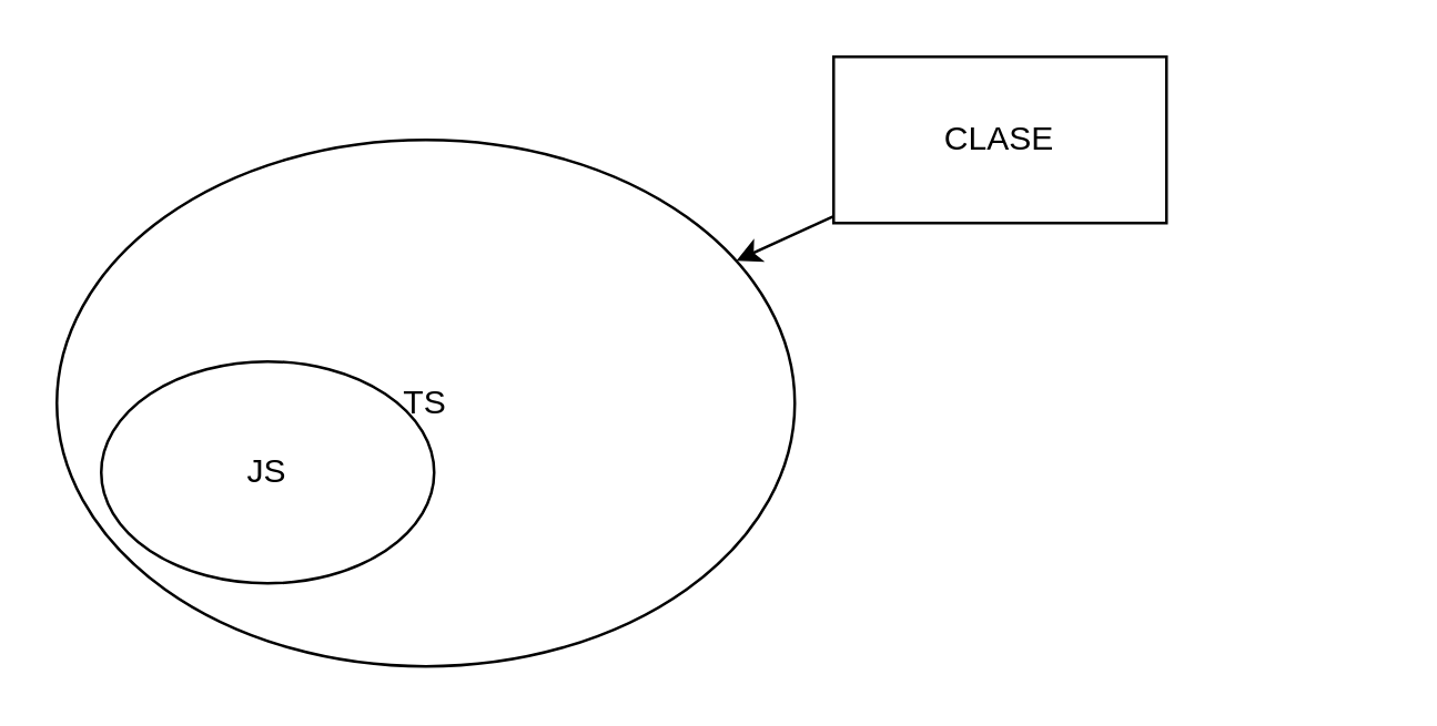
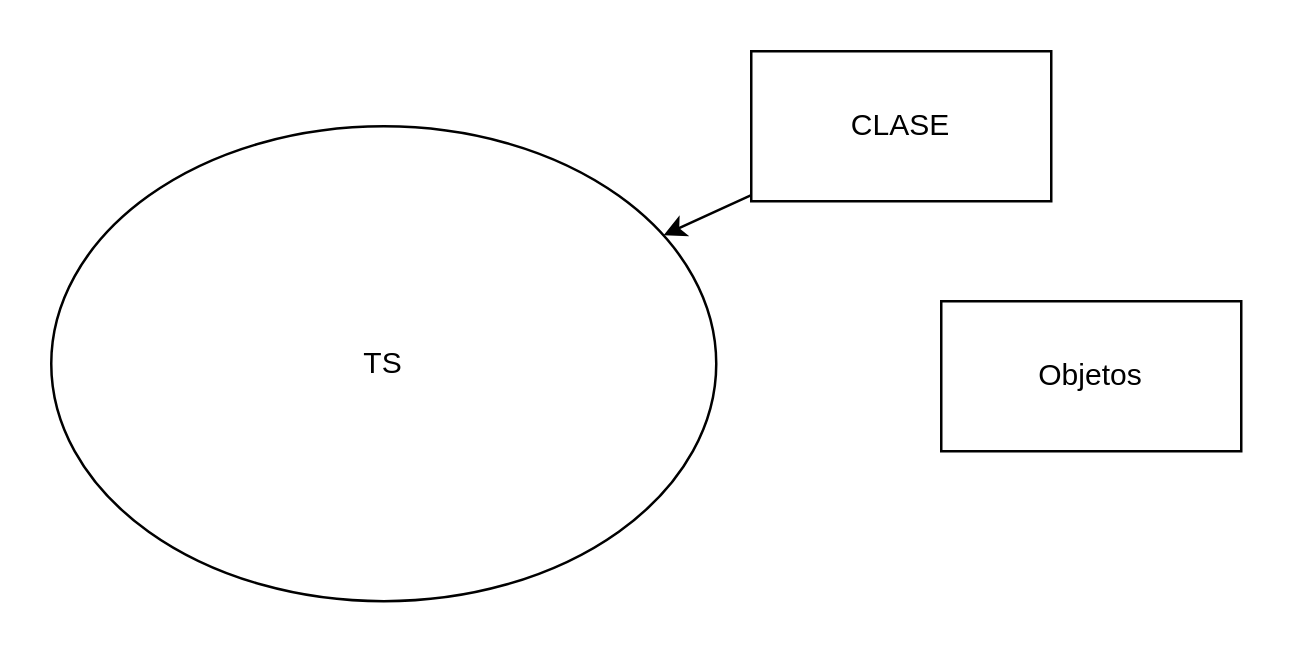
+ <mxCell id="4" value="Objetos" style="rounded=0;whiteSpace=wrap;html=1;" vertex="1" parent="1"><mxGeometry x="376" y="120" width="120" height="60" as="geometry" /></mxCell>
- <mxCell id="5" value="JS" style="ellipse;whiteSpace=wrap;html=1;" vertex="1" parent="1"><mxGeometry x="36" y="130" width="120" height="80" as="geometry" /></mxCell>
